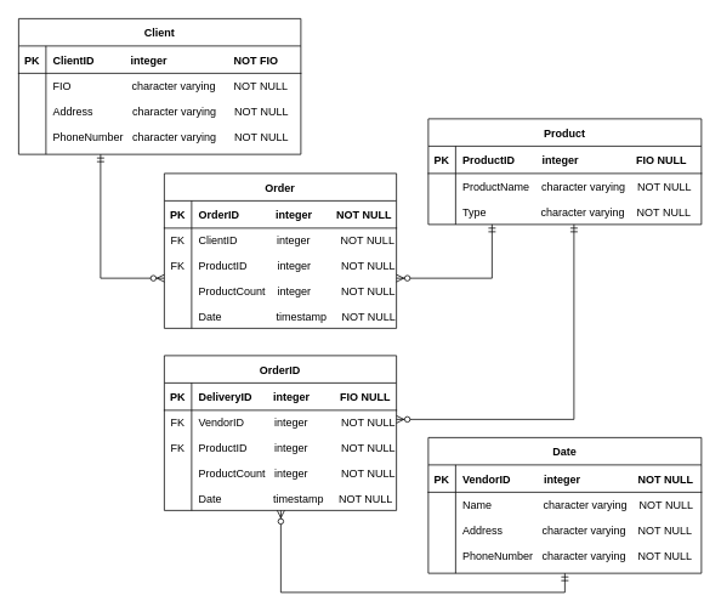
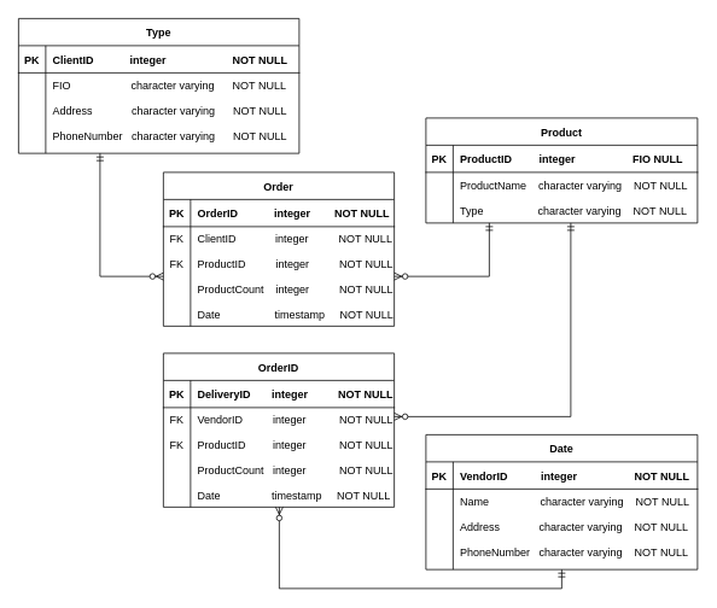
- <mxCell id="9" value="Client" style="shape=table;startSize=30;container=1;collapsible=1;childLayout=tableLayout;fixedRows=1;rowLines=0;fontStyle=1;align=center;resizeLast=1;" parent="1" vertex="1"><mxGeometry x="20" y="20" width="310" height="149" as="geometry"><mxRectangle x="320" y="180" width="70" height="30" as="alternateBounds" /></mxGeometry></mxCell>
+ <mxCell id="9" value="Type" style="shape=table;startSize=30;container=1;collapsible=1;childLayout=tableLayout;fixedRows=1;rowLines=0;fontStyle=1;align=center;resizeLast=1;" parent="1" vertex="1"><mxGeometry x="20" y="20" width="310" height="149" as="geometry"><mxRectangle x="320" y="180" width="70" height="30" as="alternateBounds" /></mxGeometry></mxCell>
- <mxCell id="12" value="ClientID            integer                      NOT FIO" style="shape=partialRectangle;connectable=0;fillColor=none;top=0;left=0;bottom=0;right=0;align=left;spacingLeft=6;fontStyle=1;overflow=hidden;" parent="10" vertex="1"><mxGeometry x="30" width="280" height="30" as="geometry"><mxRectangle width="280" height="30" as="alternateBounds" /></mxGeometry></mxCell>
+ <mxCell id="12" value="ClientID            integer                      NOT NULL" style="shape=partialRectangle;connectable=0;fillColor=none;top=0;left=0;bottom=0;right=0;align=left;spacingLeft=6;fontStyle=1;overflow=hidden;" parent="10" vertex="1"><mxGeometry x="30" width="280" height="30" as="geometry"><mxRectangle width="280" height="30" as="alternateBounds" /></mxGeometry></mxCell>
- <mxCell id="33" value="DeliveryID       integer          FIO NULL" style="shape=partialRectangle;connectable=0;fillColor=none;top=0;left=0;bottom=0;right=0;align=left;spacingLeft=6;fontStyle=1;overflow=hidden;" parent="31" vertex="1"><mxGeometry x="30" width="225" height="30" as="geometry"><mxRectangle width="225" height="30" as="alternateBounds" /></mxGeometry></mxCell>
+ <mxCell id="33" value="DeliveryID       integer          NOT NULL" style="shape=partialRectangle;connectable=0;fillColor=none;top=0;left=0;bottom=0;right=0;align=left;spacingLeft=6;fontStyle=1;overflow=hidden;" parent="31" vertex="1"><mxGeometry x="30" width="225" height="30" as="geometry"><mxRectangle width="225" height="30" as="alternateBounds" /></mxGeometry></mxCell>
